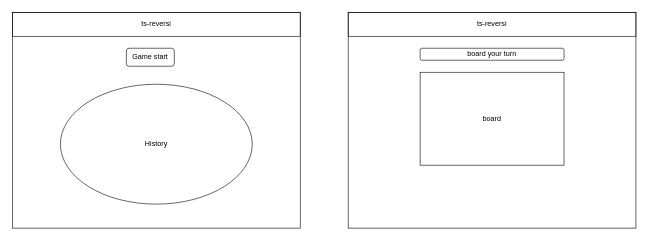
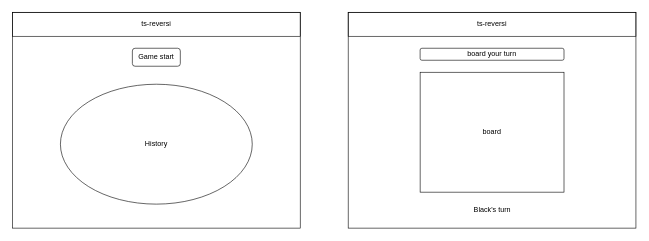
- <mxCell id="4" value="Game start" style="rounded=1;whiteSpace=wrap;html=1;fillColor=none;" parent="1" vertex="1"><mxGeometry x="210" y="80" width="80" height="30" as="geometry" /></mxCell>
+ <mxCell id="4" value="Game start" style="rounded=1;whiteSpace=wrap;html=1;fillColor=none;" parent="1" vertex="1"><mxGeometry x="220" y="80" width="80" height="30" as="geometry" /></mxCell>
- <mxCell id="9" value="board" style="rounded=0;whiteSpace=wrap;html=1;fillColor=none;" parent="1" vertex="1"><mxGeometry x="700" y="120" width="240" height="155" as="geometry" /></mxCell>
+ <mxCell id="9" value="board" style="rounded=0;whiteSpace=wrap;html=1;fillColor=none;" parent="1" vertex="1"><mxGeometry x="700" y="120" width="240" height="200" as="geometry" /></mxCell>
+ <mxCell id="10" value="Black's turn" style="text;html=1;align=center;verticalAlign=middle;resizable=0;points=[];autosize=1;strokeColor=none;fillColor=none;" parent="1" vertex="1"><mxGeometry x="775" y="335" width="90" height="30" as="geometry" /></mxCell>
